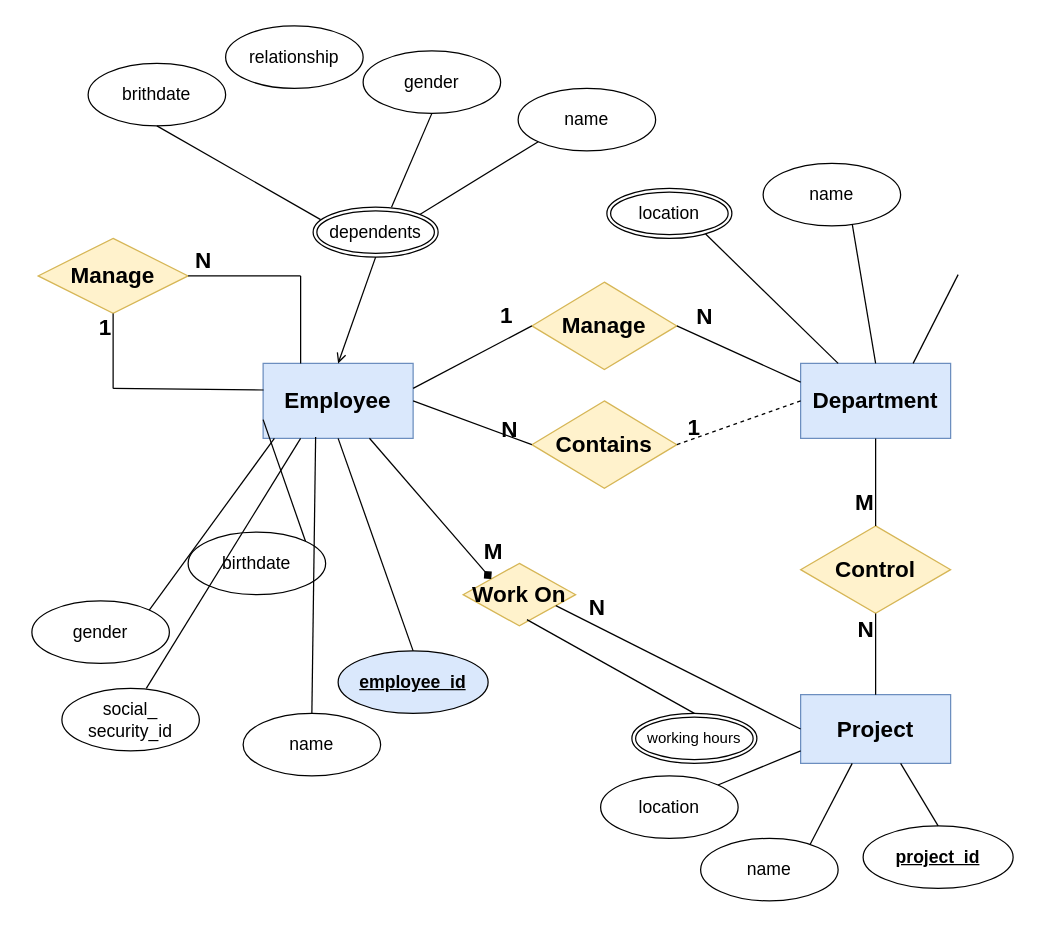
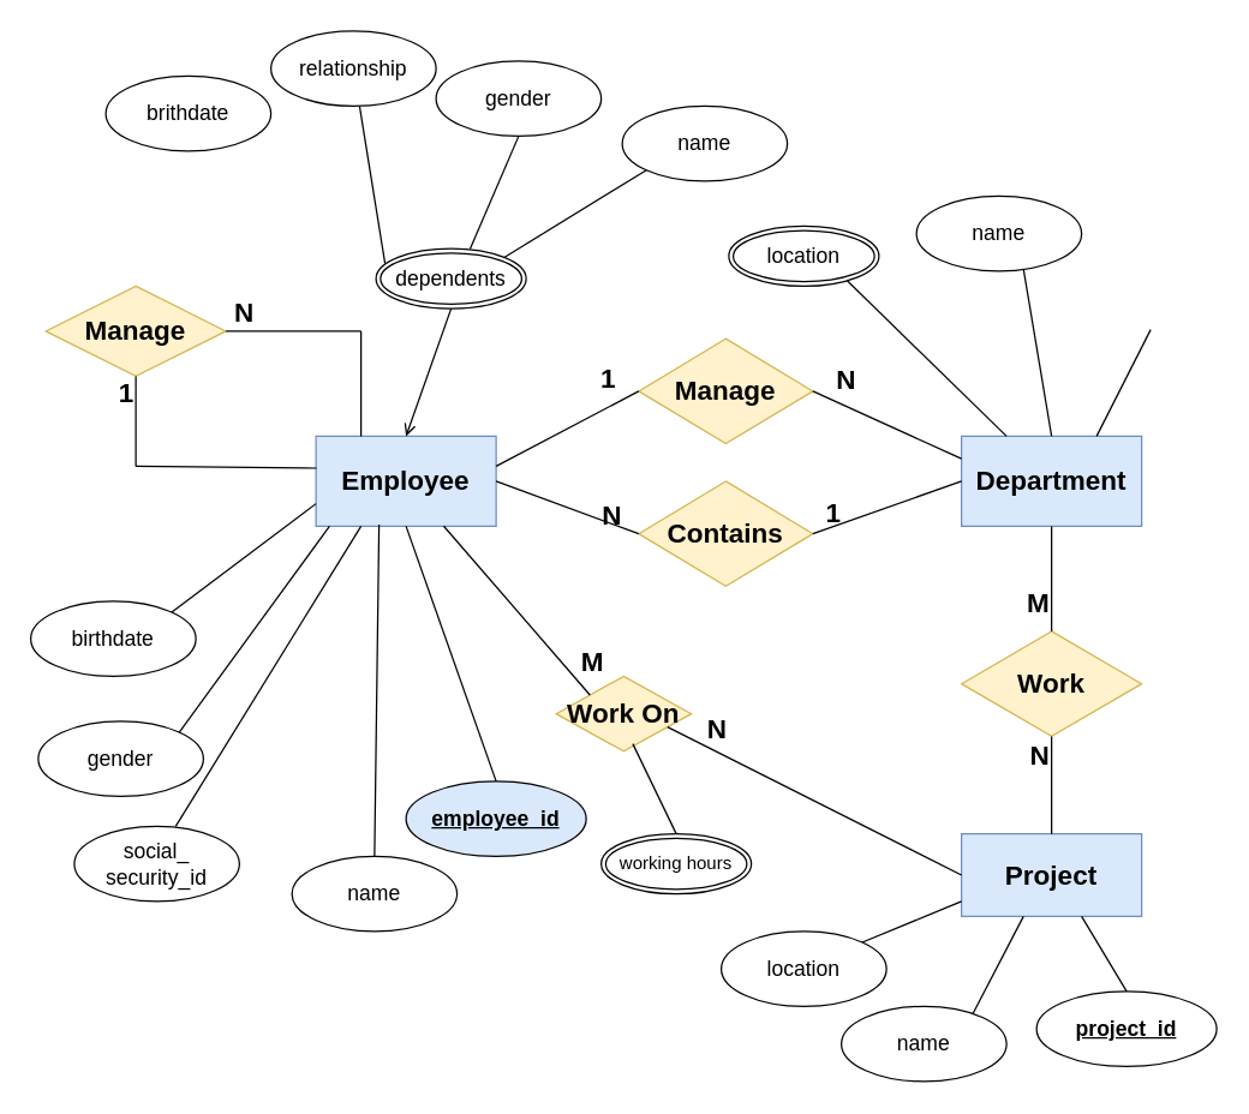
- <mxCell id="16" value="" style="endArrow=none;html=1;rounded=0;entryX=0.5;entryY=1;entryDx=0;entryDy=0;exitX=0.06;exitY=0.25;exitDx=0;exitDy=0;exitPerimeter=0;" edge="1" parent="1" source="11" target="15"><mxGeometry relative="1" as="geometry"><mxPoint x="330" y="160" as="sourcePoint" /><mxPoint x="590" y="560" as="targetPoint" /></mxGeometry></mxCell>
+ <mxCell id="16" value="" style="endArrow=none;html=1;rounded=0;exitX=0.06;exitY=0.25;exitDx=0;exitDy=0;exitPerimeter=0;" edge="1" parent="1" source="11" target="17"><mxGeometry relative="1" as="geometry"><mxPoint x="330" y="160" as="sourcePoint" /><mxPoint x="590" y="560" as="targetPoint" /></mxGeometry></mxCell>
- <mxCell id="5" value="" style="endArrow=none;html=1;rounded=0;entryX=1;entryY=0.5;entryDx=0;entryDy=0;exitX=0;exitY=0.5;exitDx=0;exitDy=0;dashed=1;" edge="1" parent="1" source="4" target="3"><mxGeometry relative="1" as="geometry"><mxPoint x="430" y="520" as="sourcePoint" /><mxPoint x="590" y="520" as="targetPoint" /></mxGeometry></mxCell>
+ <mxCell id="5" value="" style="endArrow=none;html=1;rounded=0;entryX=1;entryY=0.5;entryDx=0;entryDy=0;exitX=0;exitY=0.5;exitDx=0;exitDy=0;" edge="1" parent="1" source="4" target="3"><mxGeometry relative="1" as="geometry"><mxPoint x="430" y="520" as="sourcePoint" /><mxPoint x="590" y="520" as="targetPoint" /></mxGeometry></mxCell>
- <mxCell id="22" value="&lt;h3&gt;&lt;span style=&quot;font-weight: normal;&quot;&gt;birthdate&lt;/span&gt;&lt;/h3&gt;" style="ellipse;whiteSpace=wrap;html=1;align=center;" vertex="1" parent="1"><mxGeometry x="150" y="425" width="110" height="50" as="geometry" /></mxCell>
+ <mxCell id="22" value="&lt;h3&gt;&lt;span style=&quot;font-weight: normal;&quot;&gt;birthdate&lt;/span&gt;&lt;/h3&gt;" style="ellipse;whiteSpace=wrap;html=1;align=center;" vertex="1" parent="1"><mxGeometry x="20" y="400" width="110" height="50" as="geometry" /></mxCell>
- <mxCell id="34" value="&lt;h2&gt;Control&lt;/h2&gt;" style="rhombus;whiteSpace=wrap;html=1;fillColor=#fff2cc;strokeColor=#d6b656;" vertex="1" parent="1"><mxGeometry x="640" y="420" width="120" height="70" as="geometry" /></mxCell>
+ <mxCell id="34" value="&lt;h2&gt;Work&lt;/h2&gt;" style="rhombus;whiteSpace=wrap;html=1;fillColor=#fff2cc;strokeColor=#d6b656;" vertex="1" parent="1"><mxGeometry x="640" y="420" width="120" height="70" as="geometry" /></mxCell>
- <mxCell id="40" value="" style="endArrow=diamond;html=1;rounded=0;exitX=0.709;exitY=0.998;exitDx=0;exitDy=0;entryX=0;entryY=0;entryDx=0;entryDy=0;exitPerimeter=0;" edge="1" parent="1" source="2" target="39"><mxGeometry relative="1" as="geometry"><mxPoint x="340" y="330" as="sourcePoint" /><mxPoint x="424" y="330" as="targetPoint" /></mxGeometry></mxCell>
+ <mxCell id="40" value="" style="endArrow=none;html=1;rounded=0;exitX=0.709;exitY=0.998;exitDx=0;exitDy=0;entryX=0;entryY=0;entryDx=0;entryDy=0;exitPerimeter=0;" edge="1" parent="1" source="2" target="39"><mxGeometry relative="1" as="geometry"><mxPoint x="340" y="330" as="sourcePoint" /><mxPoint x="424" y="330" as="targetPoint" /></mxGeometry></mxCell>
- <mxCell id="44" value="working hours" style="ellipse;shape=doubleEllipse;margin=3;whiteSpace=wrap;html=1;align=center;" vertex="1" parent="1"><mxGeometry x="505" y="570" width="100" height="40" as="geometry" /></mxCell>
+ <mxCell id="44" value="working hours" style="ellipse;shape=doubleEllipse;margin=3;whiteSpace=wrap;html=1;align=center;" vertex="1" parent="1"><mxGeometry x="400" y="555" width="100" height="40" as="geometry" /></mxCell>
